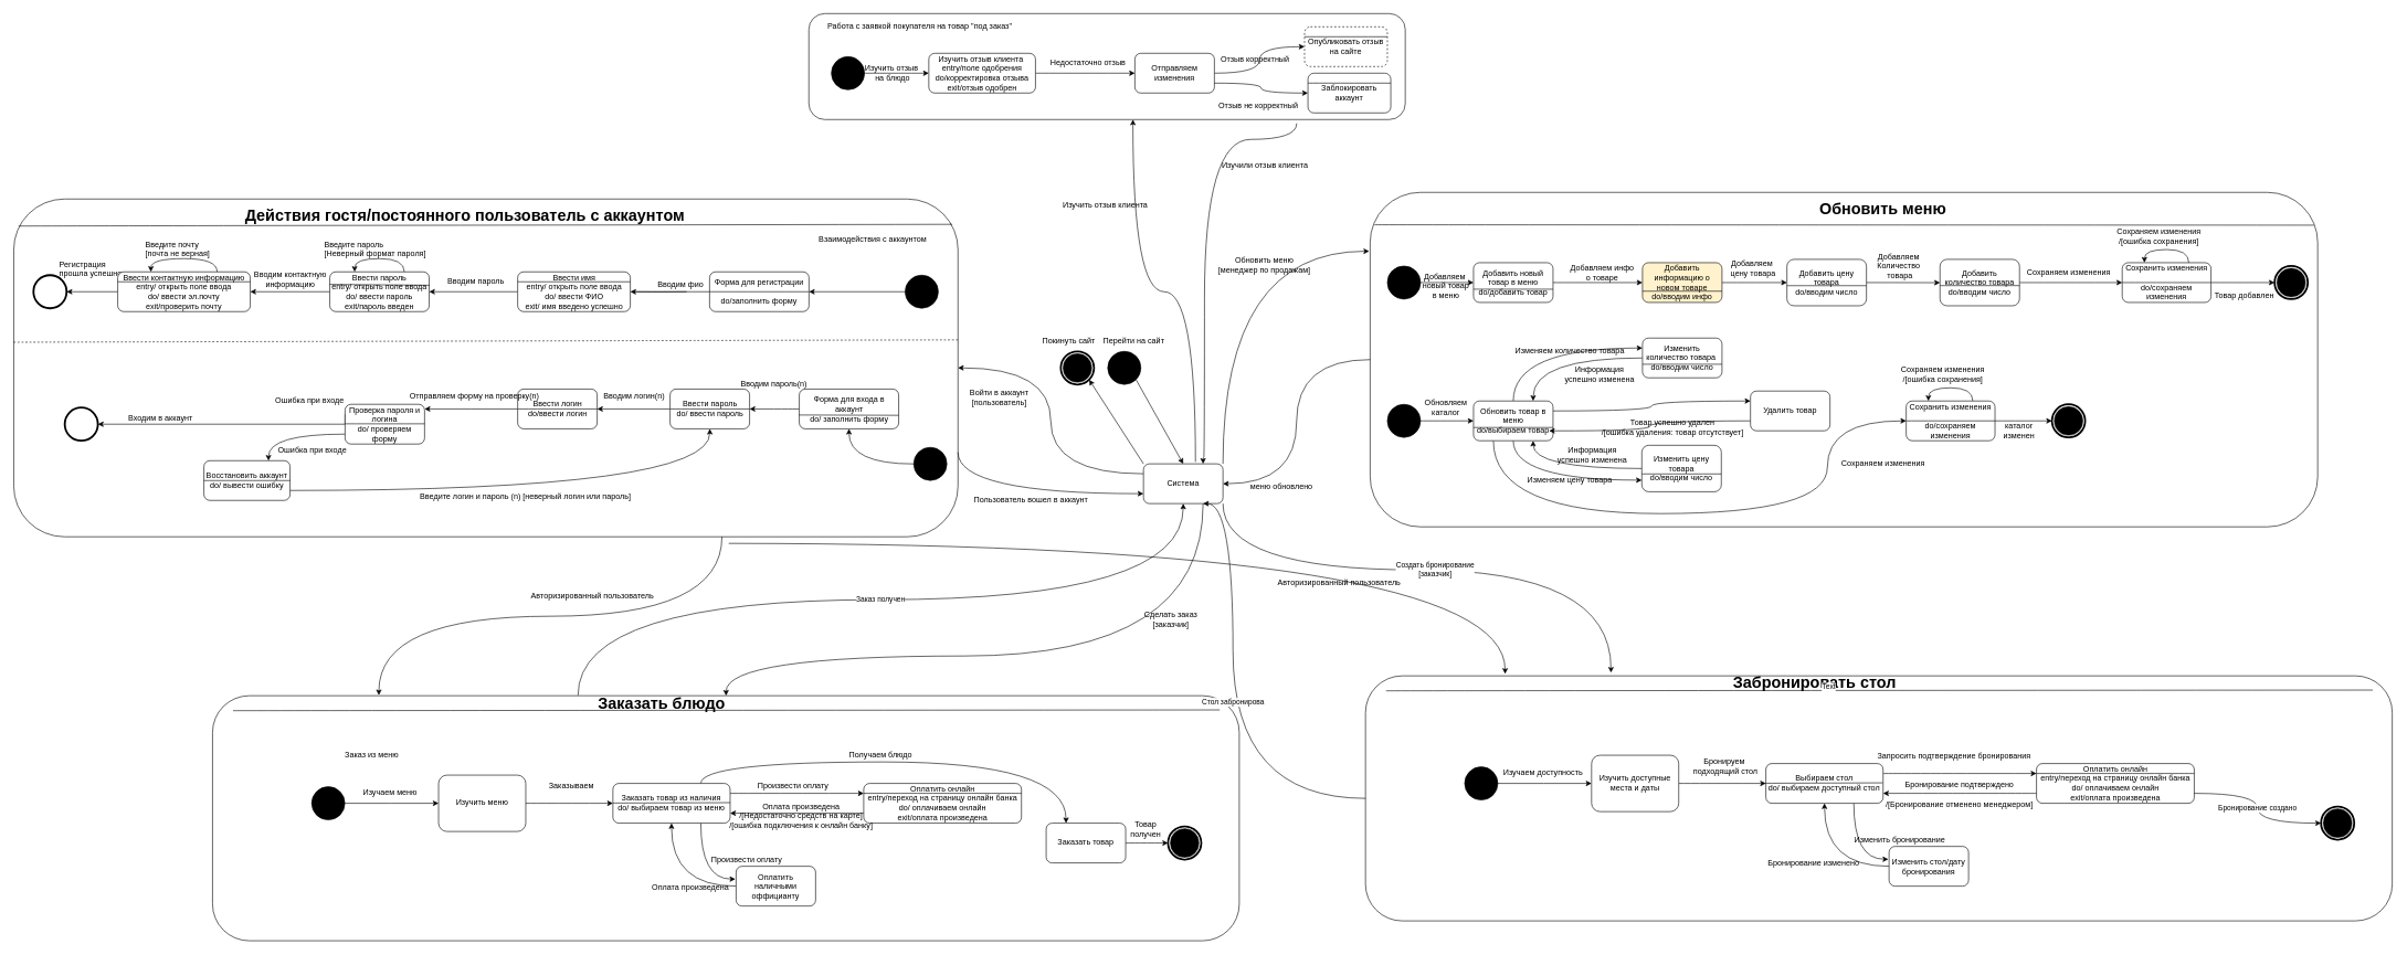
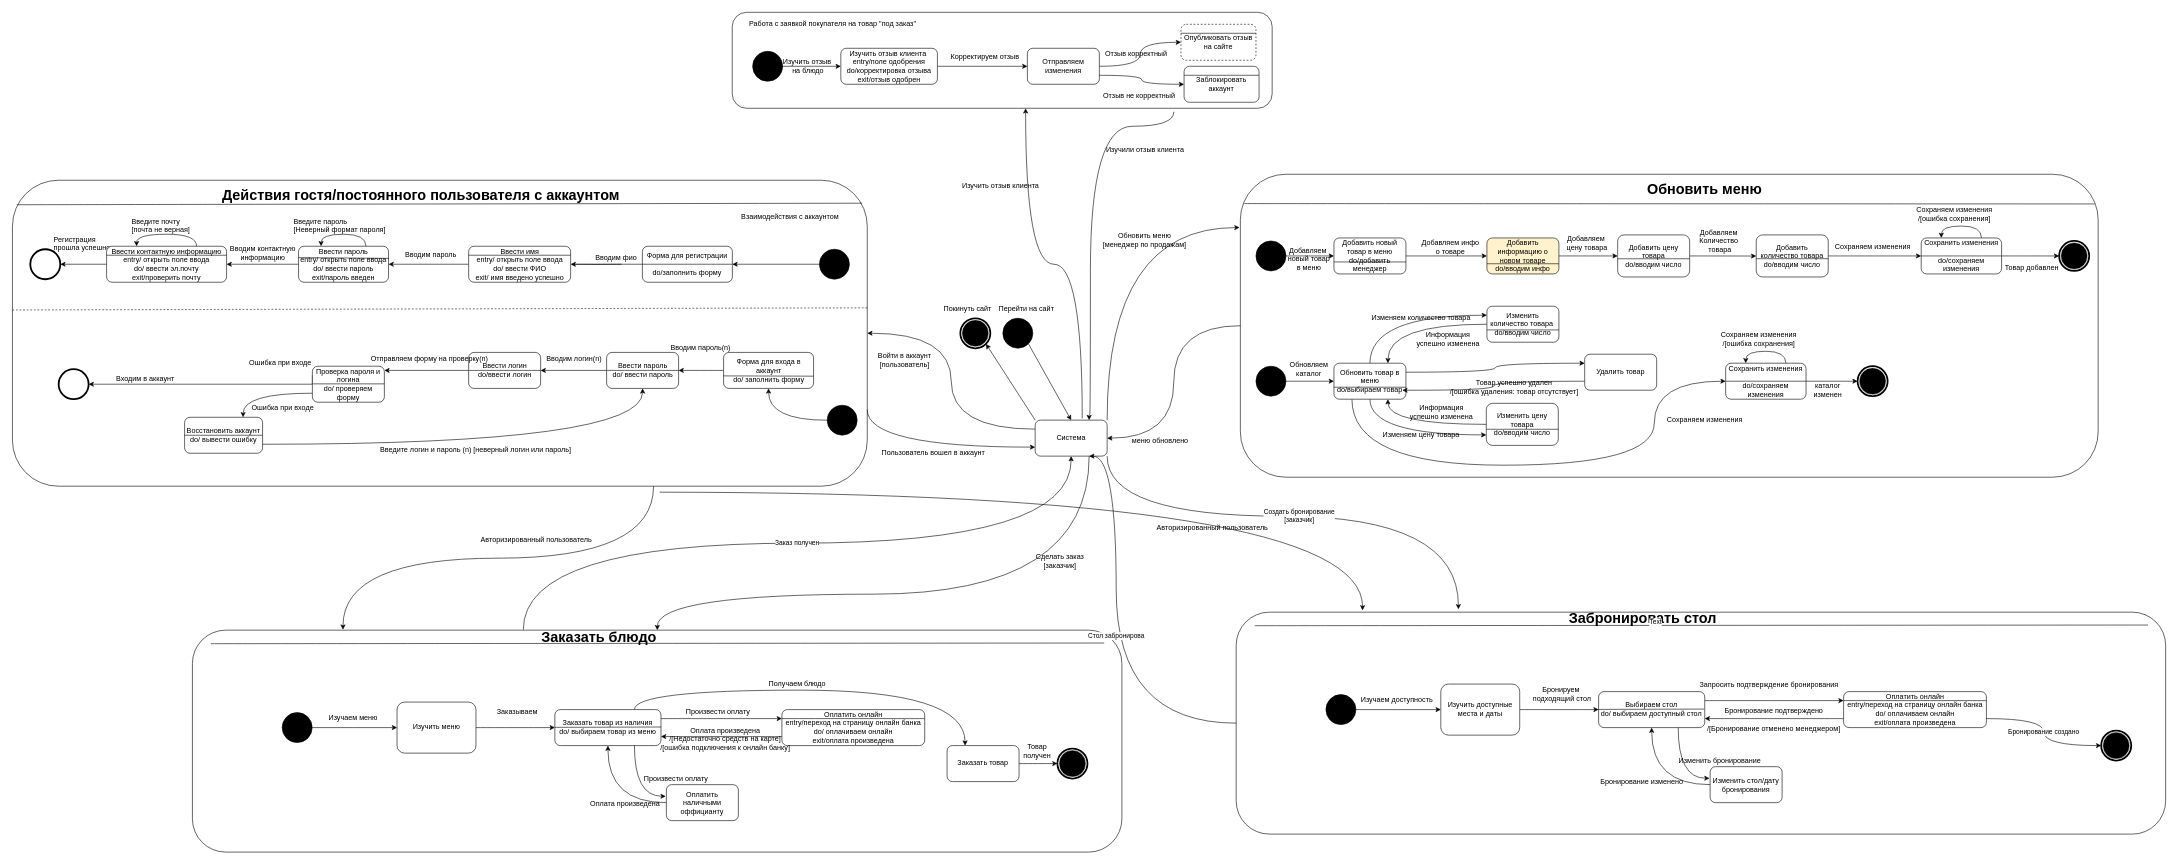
- <mxCell id="103" value="&lt;font style=&quot;font-size: 12px&quot;&gt;Недостаточно отзыв&lt;/font&gt;" style="text;html=1;align=center;verticalAlign=middle;resizable=0;points=[];autosize=1;strokeColor=none;fillColor=none;fontSize=24;" parent="1" vertex="1"><mxGeometry x="1570.96" y="70" width="140" height="40" as="geometry" /></mxCell>
+ <mxCell id="103" value="&lt;font style=&quot;font-size: 12px&quot;&gt;Корректируем отзыв&lt;/font&gt;" style="text;html=1;align=center;verticalAlign=middle;resizable=0;points=[];autosize=1;strokeColor=none;fillColor=none;fontSize=24;" parent="1" vertex="1"><mxGeometry x="1570.96" y="70" width="140" height="40" as="geometry" /></mxCell>
- <mxCell id="161" value="&lt;b&gt;&lt;font style=&quot;font-size: 24px&quot;&gt;Действия гостя/постоянного пользователь с аккаунтом&lt;/font&gt;&lt;/b&gt;" style="text;html=1;strokeColor=none;fillColor=none;align=center;verticalAlign=middle;whiteSpace=wrap;rounded=0;" parent="1" vertex="1"><mxGeometry x="290.56" y="311.28" width="820" height="30" as="geometry" /></mxCell>
+ <mxCell id="161" value="&lt;b&gt;&lt;font style=&quot;font-size: 24px&quot;&gt;Действия гостя/постоянного пользователя с аккаунтом&lt;/font&gt;&lt;/b&gt;" style="text;html=1;strokeColor=none;fillColor=none;align=center;verticalAlign=middle;whiteSpace=wrap;rounded=0;" parent="1" vertex="1"><mxGeometry x="290.56" y="311.28" width="820" height="30" as="geometry" /></mxCell>
- <mxCell id="23" value="Добавить новый товар в меню&lt;span&gt;&lt;br&gt;do/добавить товар&lt;br&gt;&lt;/span&gt;" style="rounded=1;whiteSpace=wrap;html=1;" parent="1" vertex="1"><mxGeometry x="2223" y="396.17" width="120" height="60" as="geometry" /></mxCell>
+ <mxCell id="23" value="Добавить новый товар в меню&lt;span&gt;&lt;br&gt;do/добавить менеджер&lt;br&gt;&lt;/span&gt;" style="rounded=1;whiteSpace=wrap;html=1;" parent="1" vertex="1"><mxGeometry x="2223" y="396.17" width="120" height="60" as="geometry" /></mxCell>
- <mxCell id="93" value="Заказ из&amp;nbsp;&lt;span&gt;меню&lt;/span&gt;" style="text;html=1;align=center;verticalAlign=middle;resizable=0;points=[];autosize=1;strokeColor=none;fillColor=none;" parent="1" vertex="1"><mxGeometry x="510.06" y="1125.11" width="100" height="30" as="geometry" /></mxCell>
